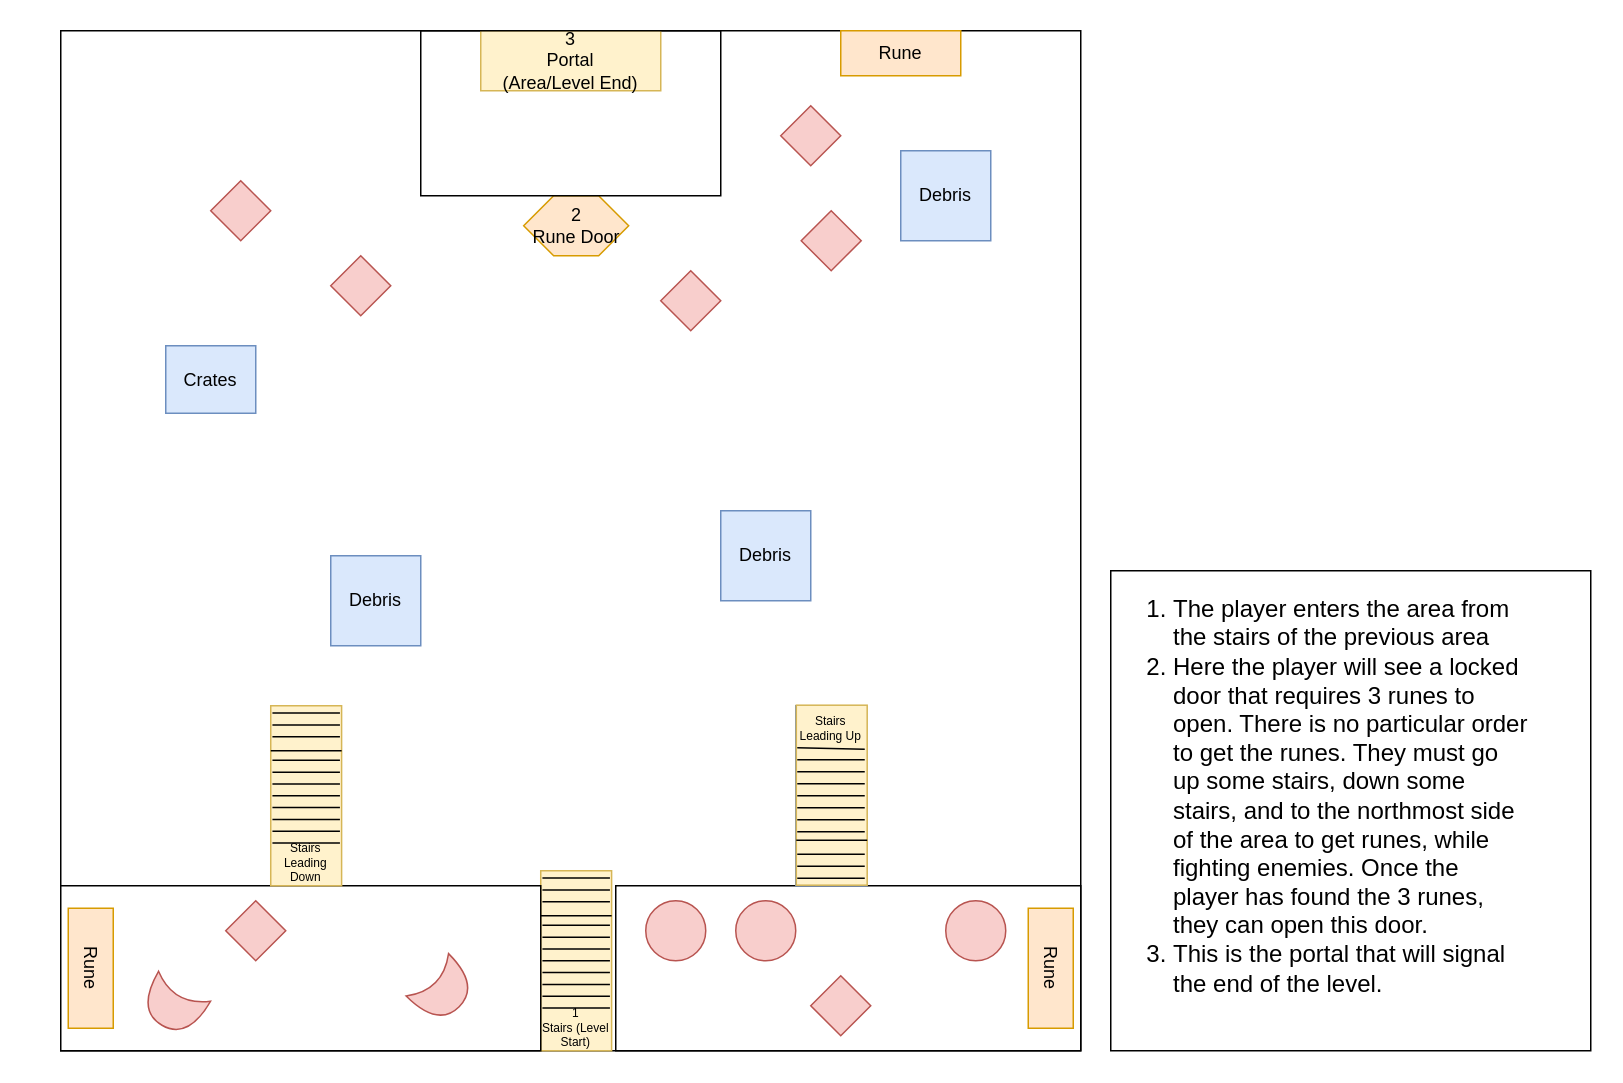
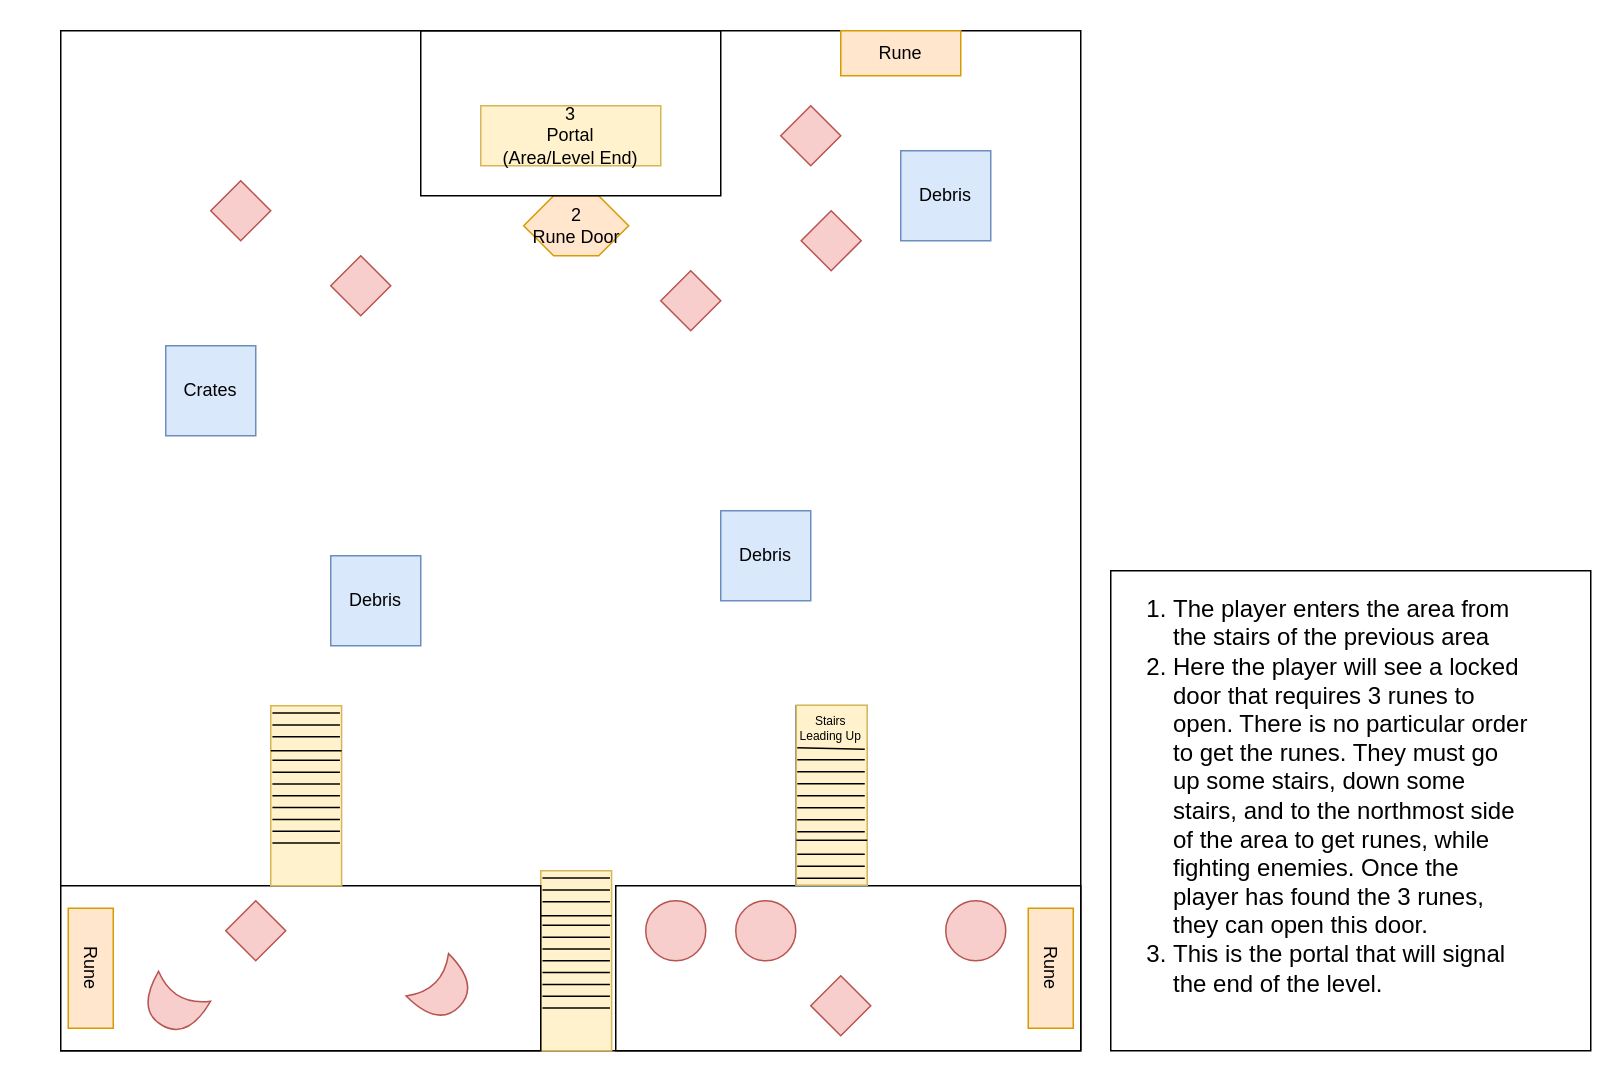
- <mxCell id="18" value="3&lt;br&gt;Portal&lt;br&gt;(Area/Level End)" style="rounded=0;whiteSpace=wrap;html=1;strokeColor=#d6b656;fillColor=#fff2cc;" vertex="1" parent="1"><mxGeometry x="320" y="20" width="120" height="40" as="geometry" /></mxCell>
+ <mxCell id="18" value="3&lt;br&gt;Portal&lt;br&gt;(Area/Level End)" style="rounded=0;whiteSpace=wrap;html=1;strokeColor=#d6b656;fillColor=#fff2cc;" vertex="1" parent="1"><mxGeometry x="320" y="70" width="120" height="40" as="geometry" /></mxCell>
- <mxCell id="57" value="Crates" style="whiteSpace=wrap;html=1;aspect=fixed;fillColor=#dae8fc;strokeColor=#6c8ebf;" vertex="1" parent="1"><mxGeometry x="110" y="230" width="60" height="45" as="geometry" /></mxCell>
+ <mxCell id="57" value="Crates" style="whiteSpace=wrap;html=1;aspect=fixed;fillColor=#dae8fc;strokeColor=#6c8ebf;" vertex="1" parent="1"><mxGeometry x="110" y="230" width="60" height="60" as="geometry" /></mxCell>
- <mxCell id="53" value="Stairs Leading Down" style="text;html=1;strokeColor=none;fillColor=none;align=center;verticalAlign=middle;whiteSpace=wrap;rounded=0;fontSize=8;" vertex="1" parent="39"><mxGeometry x="0.125" y="95" width="47" height="20" as="geometry" /></mxCell>
- <mxCell id="17" value="&lt;font style=&quot;font-size: 8px&quot;&gt;1&lt;br style=&quot;font-size: 8px&quot;&gt;Stairs (Level Start)&lt;/font&gt;" style="text;html=1;strokeColor=none;fillColor=none;align=center;verticalAlign=middle;whiteSpace=wrap;rounded=0;fontSize=8;" vertex="1" parent="3"><mxGeometry x="0.125" y="95" width="47" height="20" as="geometry" /></mxCell>
